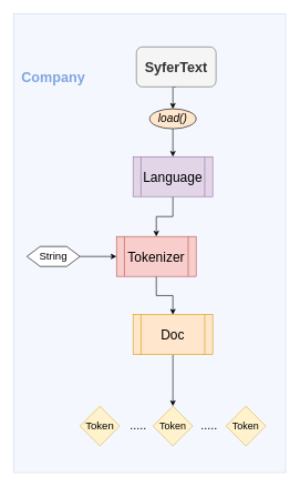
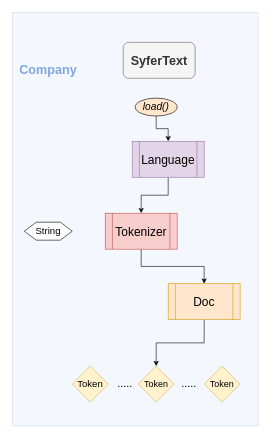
- <mxCell id="3" style="edgeStyle=orthogonalEdgeStyle;rounded=0;orthogonalLoop=1;jettySize=auto;html=1;exitX=0.5;exitY=1;exitDx=0;exitDy=0;entryX=0.5;entryY=0;entryDx=0;entryDy=0;" edge="1" parent="1" source="4" target="8"><mxGeometry relative="1" as="geometry" /></mxCell>
- <mxCell id="6" value="&lt;span style=&quot;font-size: 20px&quot;&gt;Language&lt;/span&gt;" style="shape=process;whiteSpace=wrap;html=1;backgroundOutline=1;fillColor=#e1d5e7;strokeColor=#9673a6;" vertex="1" parent="1"><mxGeometry x="200" y="235" width="120" height="60" as="geometry" /></mxCell>
+ <mxCell id="6" value="&lt;span style=&quot;font-size: 20px&quot;&gt;Language&lt;/span&gt;" style="shape=process;whiteSpace=wrap;html=1;backgroundOutline=1;fillColor=#e1d5e7;strokeColor=#9673a6;" vertex="1" parent="1"><mxGeometry x="220" y="235" width="120" height="60" as="geometry" /></mxCell>
- <mxCell id="16" style="edgeStyle=orthogonalEdgeStyle;rounded=0;orthogonalLoop=1;jettySize=auto;html=1;exitX=1;exitY=0.5;exitDx=0;exitDy=0;entryX=0;entryY=0.5;entryDx=0;entryDy=0;" edge="1" parent="1" source="17" target="10"><mxGeometry relative="1" as="geometry" /></mxCell>
- <mxCell id="12" value="&lt;font style=&quot;font-size: 20px&quot;&gt;Doc&lt;/font&gt;" style="shape=process;whiteSpace=wrap;html=1;backgroundOutline=1;fillColor=#ffe6cc;strokeColor=#d79b00;" vertex="1" parent="1"><mxGeometry x="200" y="472.5" width="120" height="60" as="geometry" /></mxCell>
+ <mxCell id="12" value="&lt;font style=&quot;font-size: 20px&quot;&gt;Doc&lt;/font&gt;" style="shape=process;whiteSpace=wrap;html=1;backgroundOutline=1;fillColor=#ffe6cc;strokeColor=#d79b00;" vertex="1" parent="1"><mxGeometry x="280" y="472.5" width="120" height="60" as="geometry" /></mxCell>
